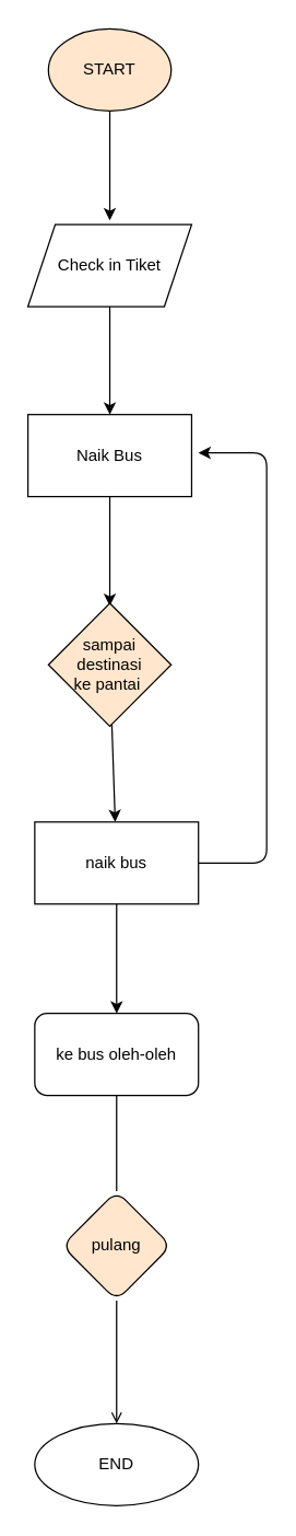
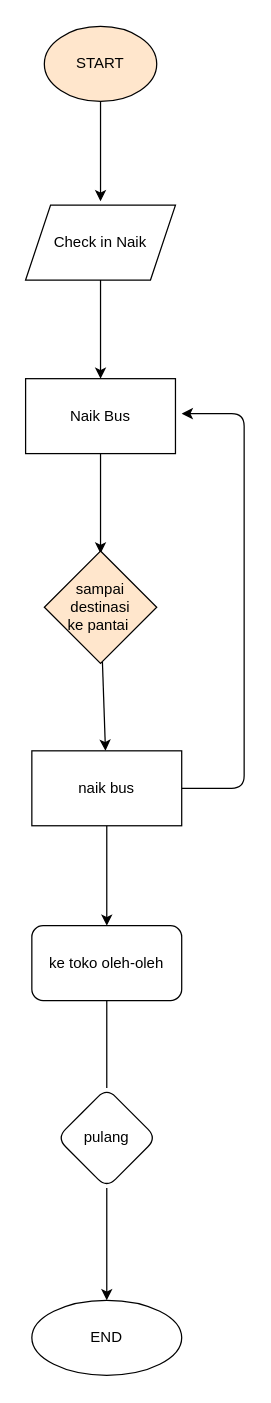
- <mxCell id="7" value="Check in Tiket" style="shape=parallelogram;perimeter=parallelogramPerimeter;whiteSpace=wrap;html=1;fixedSize=1;" parent="1" vertex="1"><mxGeometry x="20" y="163" width="120" height="60" as="geometry" /></mxCell>
+ <mxCell id="7" value="Check in Naik" style="shape=parallelogram;perimeter=parallelogramPerimeter;whiteSpace=wrap;html=1;fixedSize=1;" parent="1" vertex="1"><mxGeometry x="20" y="163" width="120" height="60" as="geometry" /></mxCell>
- <mxCell id="14" value="ke bus oleh-oleh" style="rounded=1;whiteSpace=wrap;html=1;" vertex="1" parent="1"><mxGeometry x="25" y="740" width="120" height="60" as="geometry" /></mxCell>
+ <mxCell id="14" value="ke toko oleh-oleh" style="rounded=1;whiteSpace=wrap;html=1;" vertex="1" parent="1"><mxGeometry x="25" y="740" width="120" height="60" as="geometry" /></mxCell>
- <mxCell id="16" value="pulang" style="rhombus;whiteSpace=wrap;html=1;rounded=1;fillColor=#ffe6cc;" vertex="1" parent="1"><mxGeometry x="45" y="870" width="80" height="80" as="geometry" /></mxCell>
+ <mxCell id="16" value="pulang" style="rhombus;whiteSpace=wrap;html=1;rounded=1;" vertex="1" parent="1"><mxGeometry x="45" y="870" width="80" height="80" as="geometry" /></mxCell>
- <mxCell id="15" value="" style="edgeStyle=none;html=1;endArrow=open;" edge="1" parent="1" source="16" target="17"><mxGeometry relative="1" as="geometry" /></mxCell>
+ <mxCell id="15" value="" style="edgeStyle=none;html=1;" edge="1" parent="1" source="16" target="17"><mxGeometry relative="1" as="geometry" /></mxCell>
